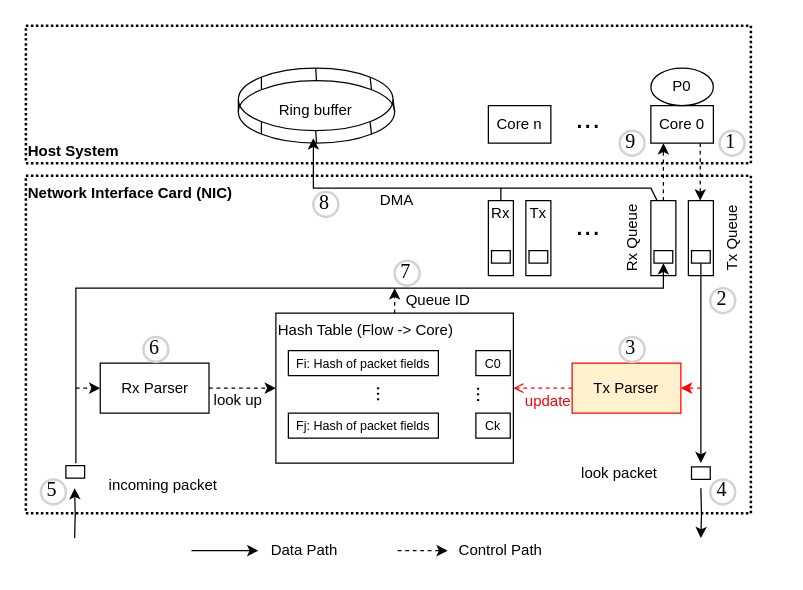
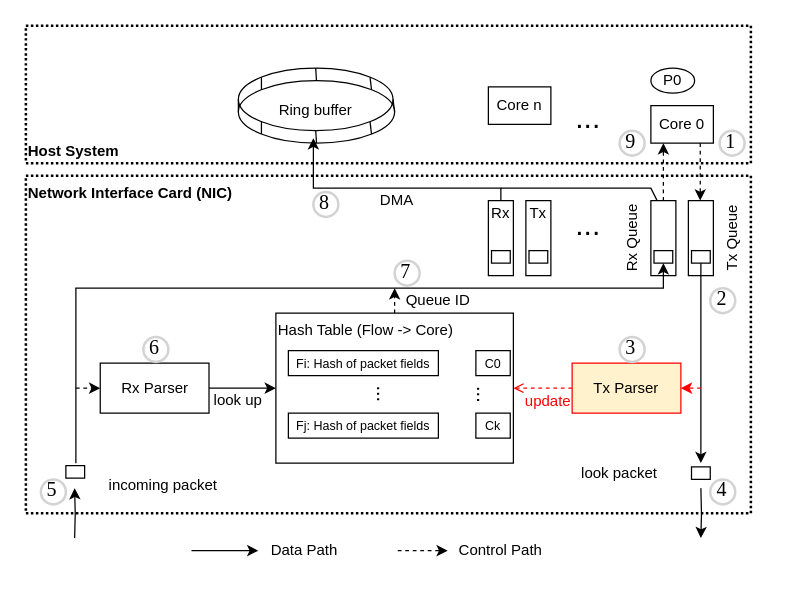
- <mxCell id="7" value="P0" style="ellipse;whiteSpace=wrap;html=1;" vertex="1" parent="1"><mxGeometry x="520" y="54" width="50" height="30" as="geometry" /></mxCell>
+ <mxCell id="7" value="P0" style="ellipse;whiteSpace=wrap;html=1;" vertex="1" parent="1"><mxGeometry x="520" y="54" width="35" height="20" as="geometry" /></mxCell>
- <mxCell id="29" value="Core n" style="rounded=0;whiteSpace=wrap;html=1;" vertex="1" parent="1"><mxGeometry x="390" y="84" width="50" height="30" as="geometry" /></mxCell>
+ <mxCell id="29" value="Core n" style="rounded=0;whiteSpace=wrap;html=1;" vertex="1" parent="1"><mxGeometry x="390" y="69" width="50" height="30" as="geometry" /></mxCell>
- <mxCell id="25" style="edgeStyle=none;rounded=0;orthogonalLoop=1;jettySize=auto;html=1;exitX=1;exitY=0.5;exitDx=0;exitDy=0;entryX=0;entryY=0.5;entryDx=0;entryDy=0;dashed=1;" edge="1" parent="1" source="26" target="17"><mxGeometry relative="1" as="geometry" /></mxCell>
+ <mxCell id="25" style="edgeStyle=none;rounded=0;orthogonalLoop=1;jettySize=auto;html=1;exitX=1;exitY=0.5;exitDx=0;exitDy=0;entryX=0;entryY=0.5;entryDx=0;entryDy=0;dashed=0;" edge="1" parent="1" source="26" target="17"><mxGeometry relative="1" as="geometry" /></mxCell>
